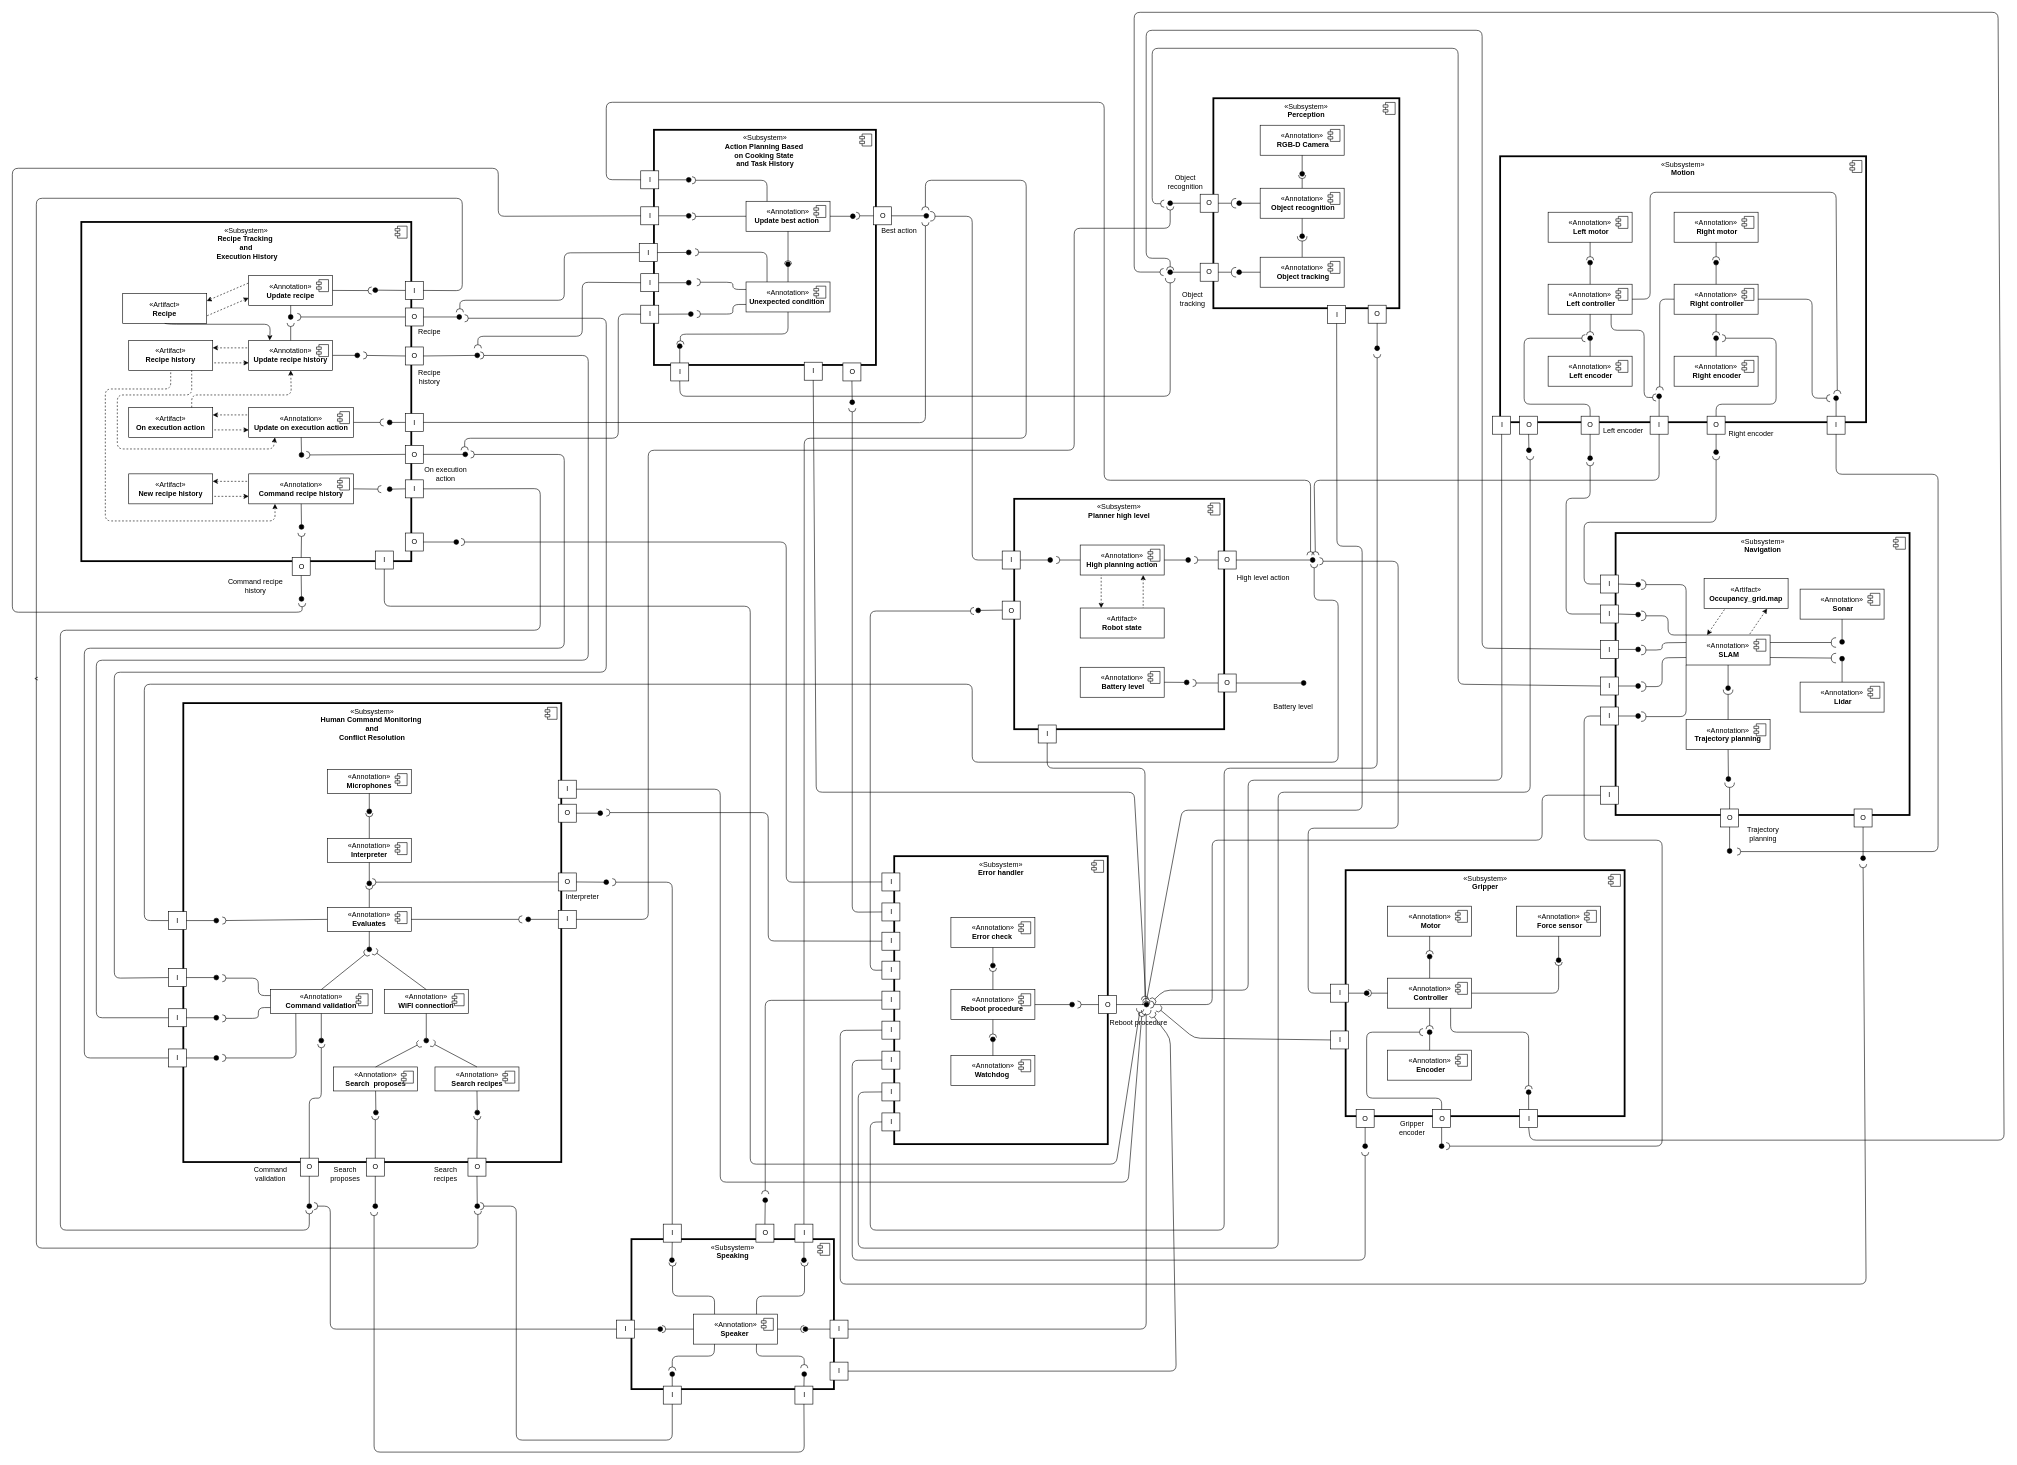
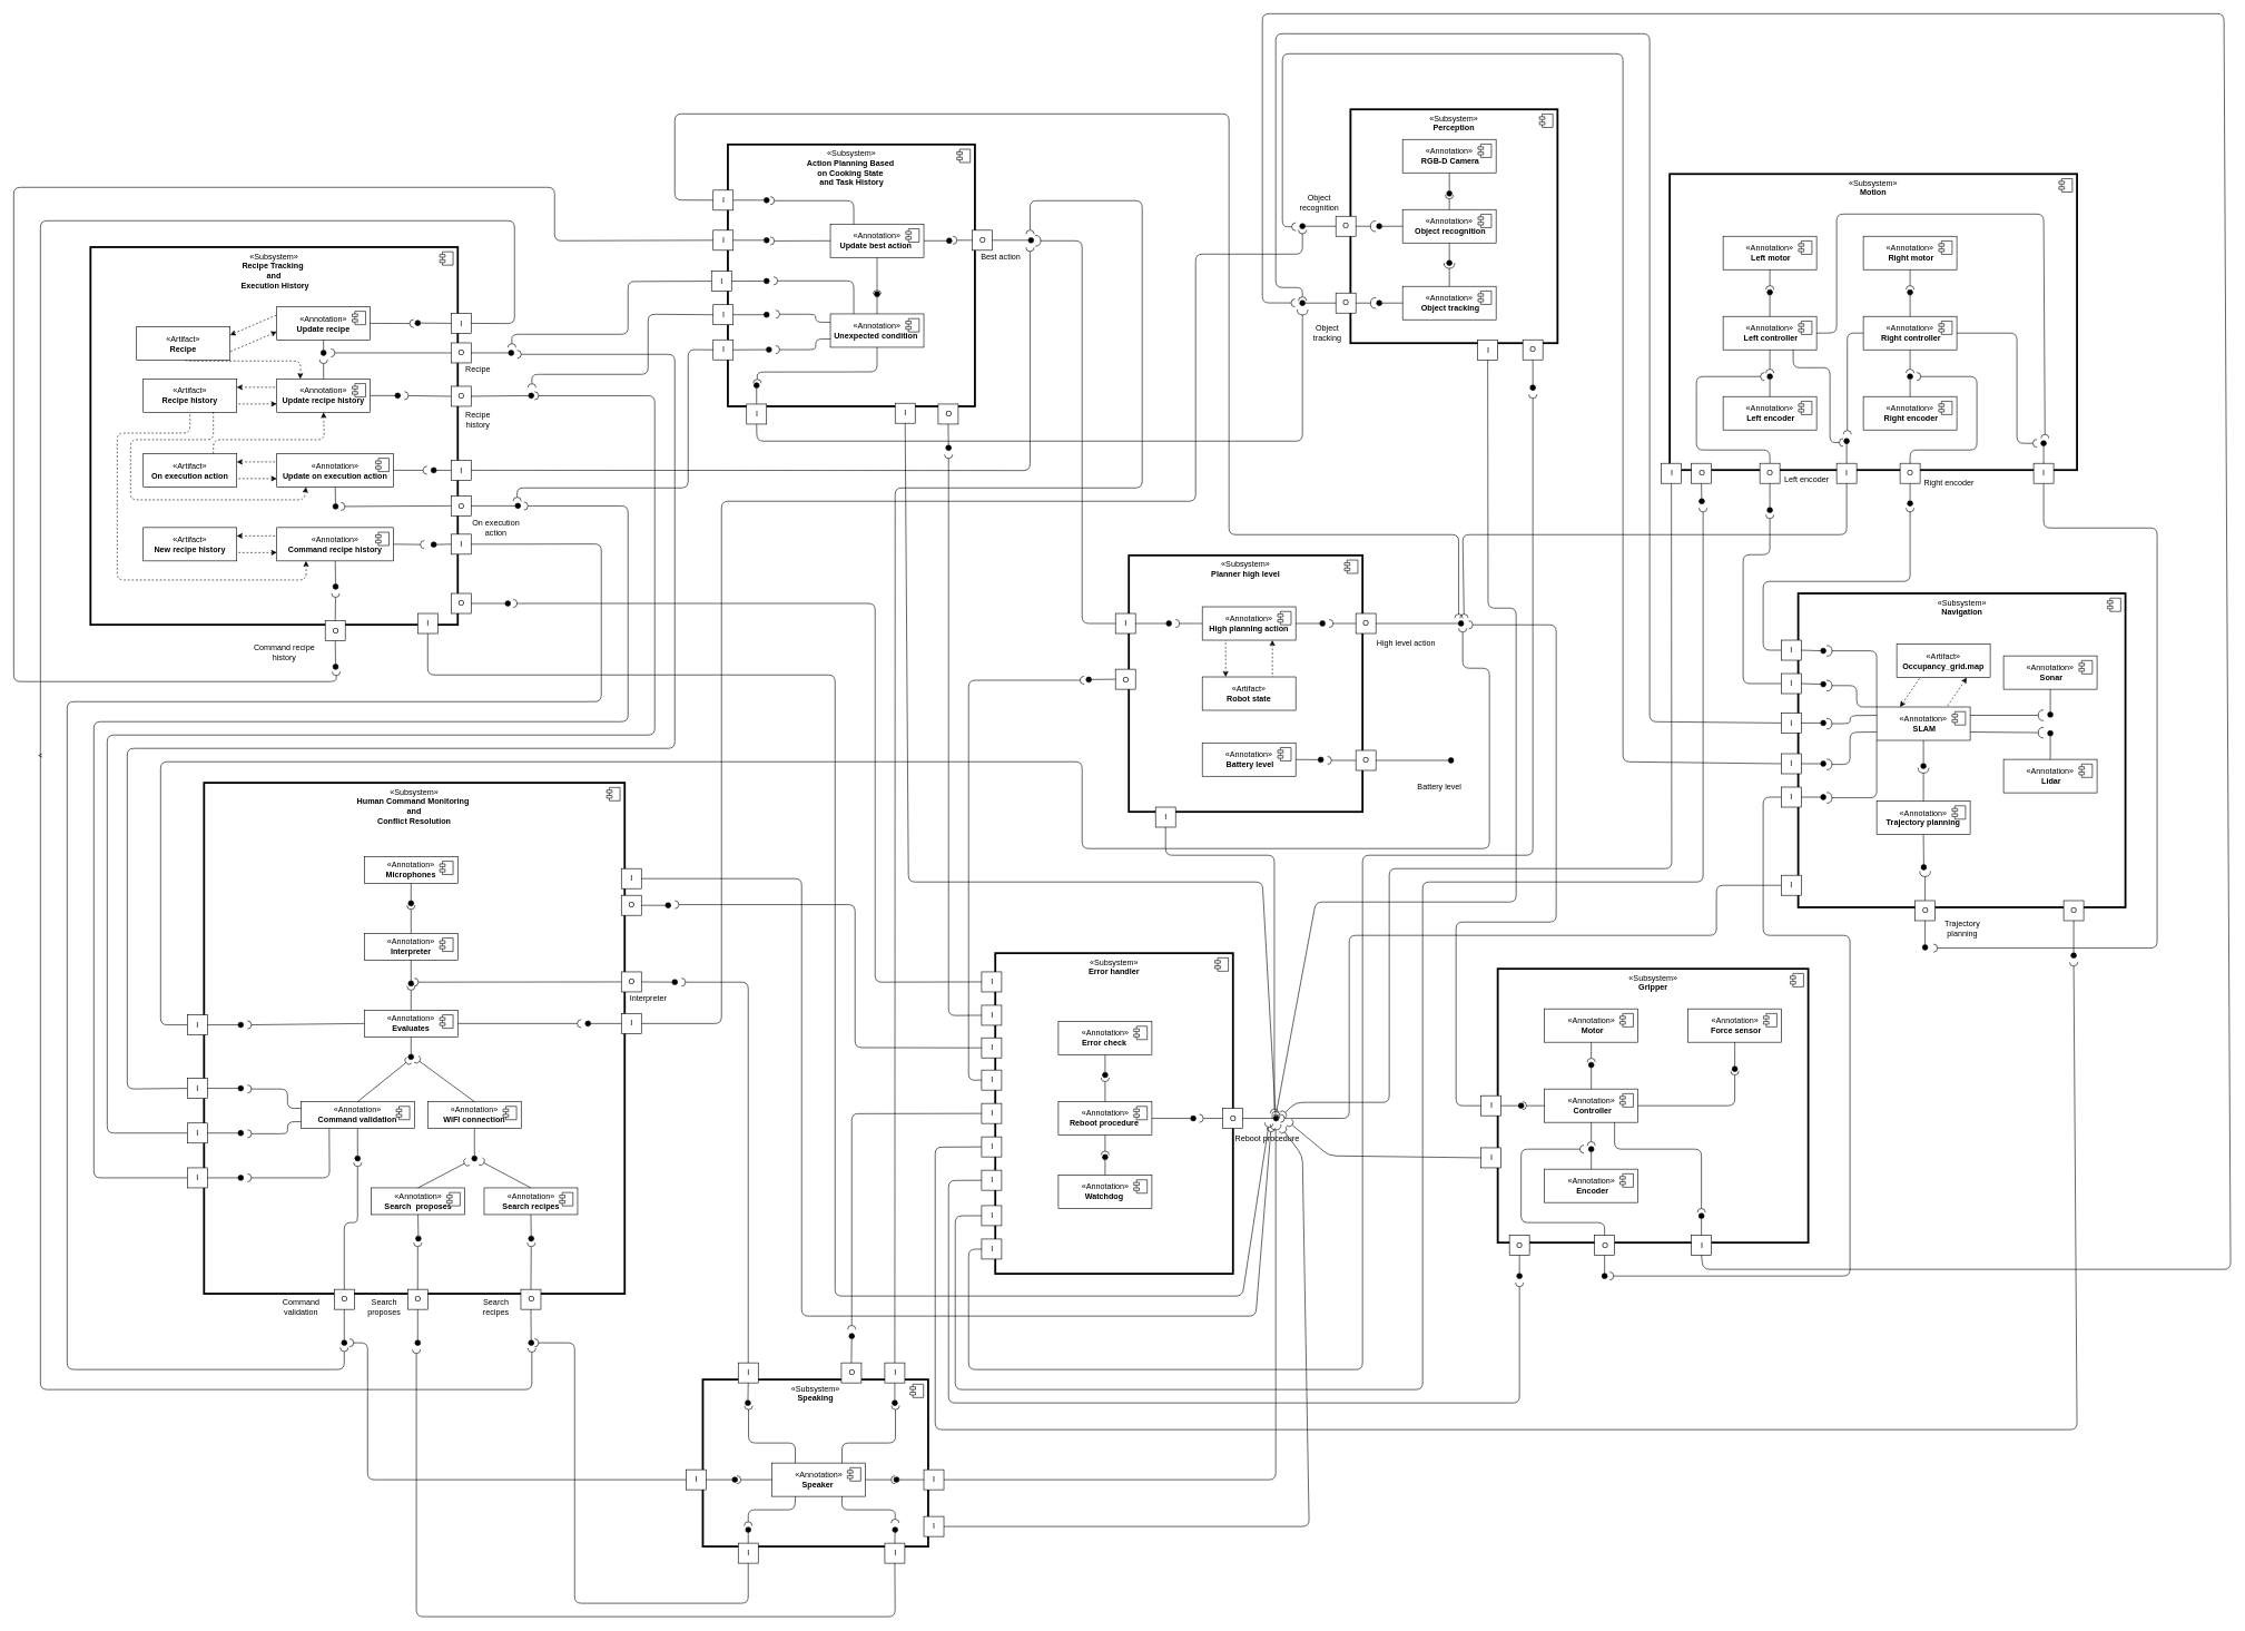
- <mxCell id="326" value="" style="endArrow=none;dashed=0;html=1;entryX=0.5;entryY=1;entryDx=0;entryDy=0;endFill=0;startArrow=classic;startFill=1;exitX=0.25;exitY=0;exitDx=0;exitDy=0;" edge="1" parent="1" source="16" target="237"><mxGeometry width="50" height="50" relative="1" as="geometry"><mxPoint x="364" y="481.62" as="sourcePoint" /><mxPoint x="424" y="481.62" as="targetPoint" /><Array as="points"><mxPoint x="450" y="540" /><mxPoint x="284" y="540" /></Array></mxGeometry></mxCell>
+ <mxCell id="326" value="" style="endArrow=none;dashed=1;html=1;entryX=0.5;entryY=1;entryDx=0;entryDy=0;endFill=0;startArrow=classic;startFill=1;exitX=0.25;exitY=0;exitDx=0;exitDy=0;" edge="1" parent="1" source="16" target="237"><mxGeometry width="50" height="50" relative="1" as="geometry"><mxPoint x="364" y="481.62" as="sourcePoint" /><mxPoint x="424" y="481.62" as="targetPoint" /><Array as="points"><mxPoint x="450" y="540" /><mxPoint x="284" y="540" /></Array></mxGeometry></mxCell>
- <mxCell id="120" value="Gripper&lt;div&gt;encoder&lt;/div&gt;" style="text;html=1;align=center;verticalAlign=middle;resizable=0;points=[];autosize=1;strokeColor=none;fillColor=none;" vertex="1" parent="1"><mxGeometry x="2317.5" y="1860" width="70" height="40" as="geometry" /></mxCell>
